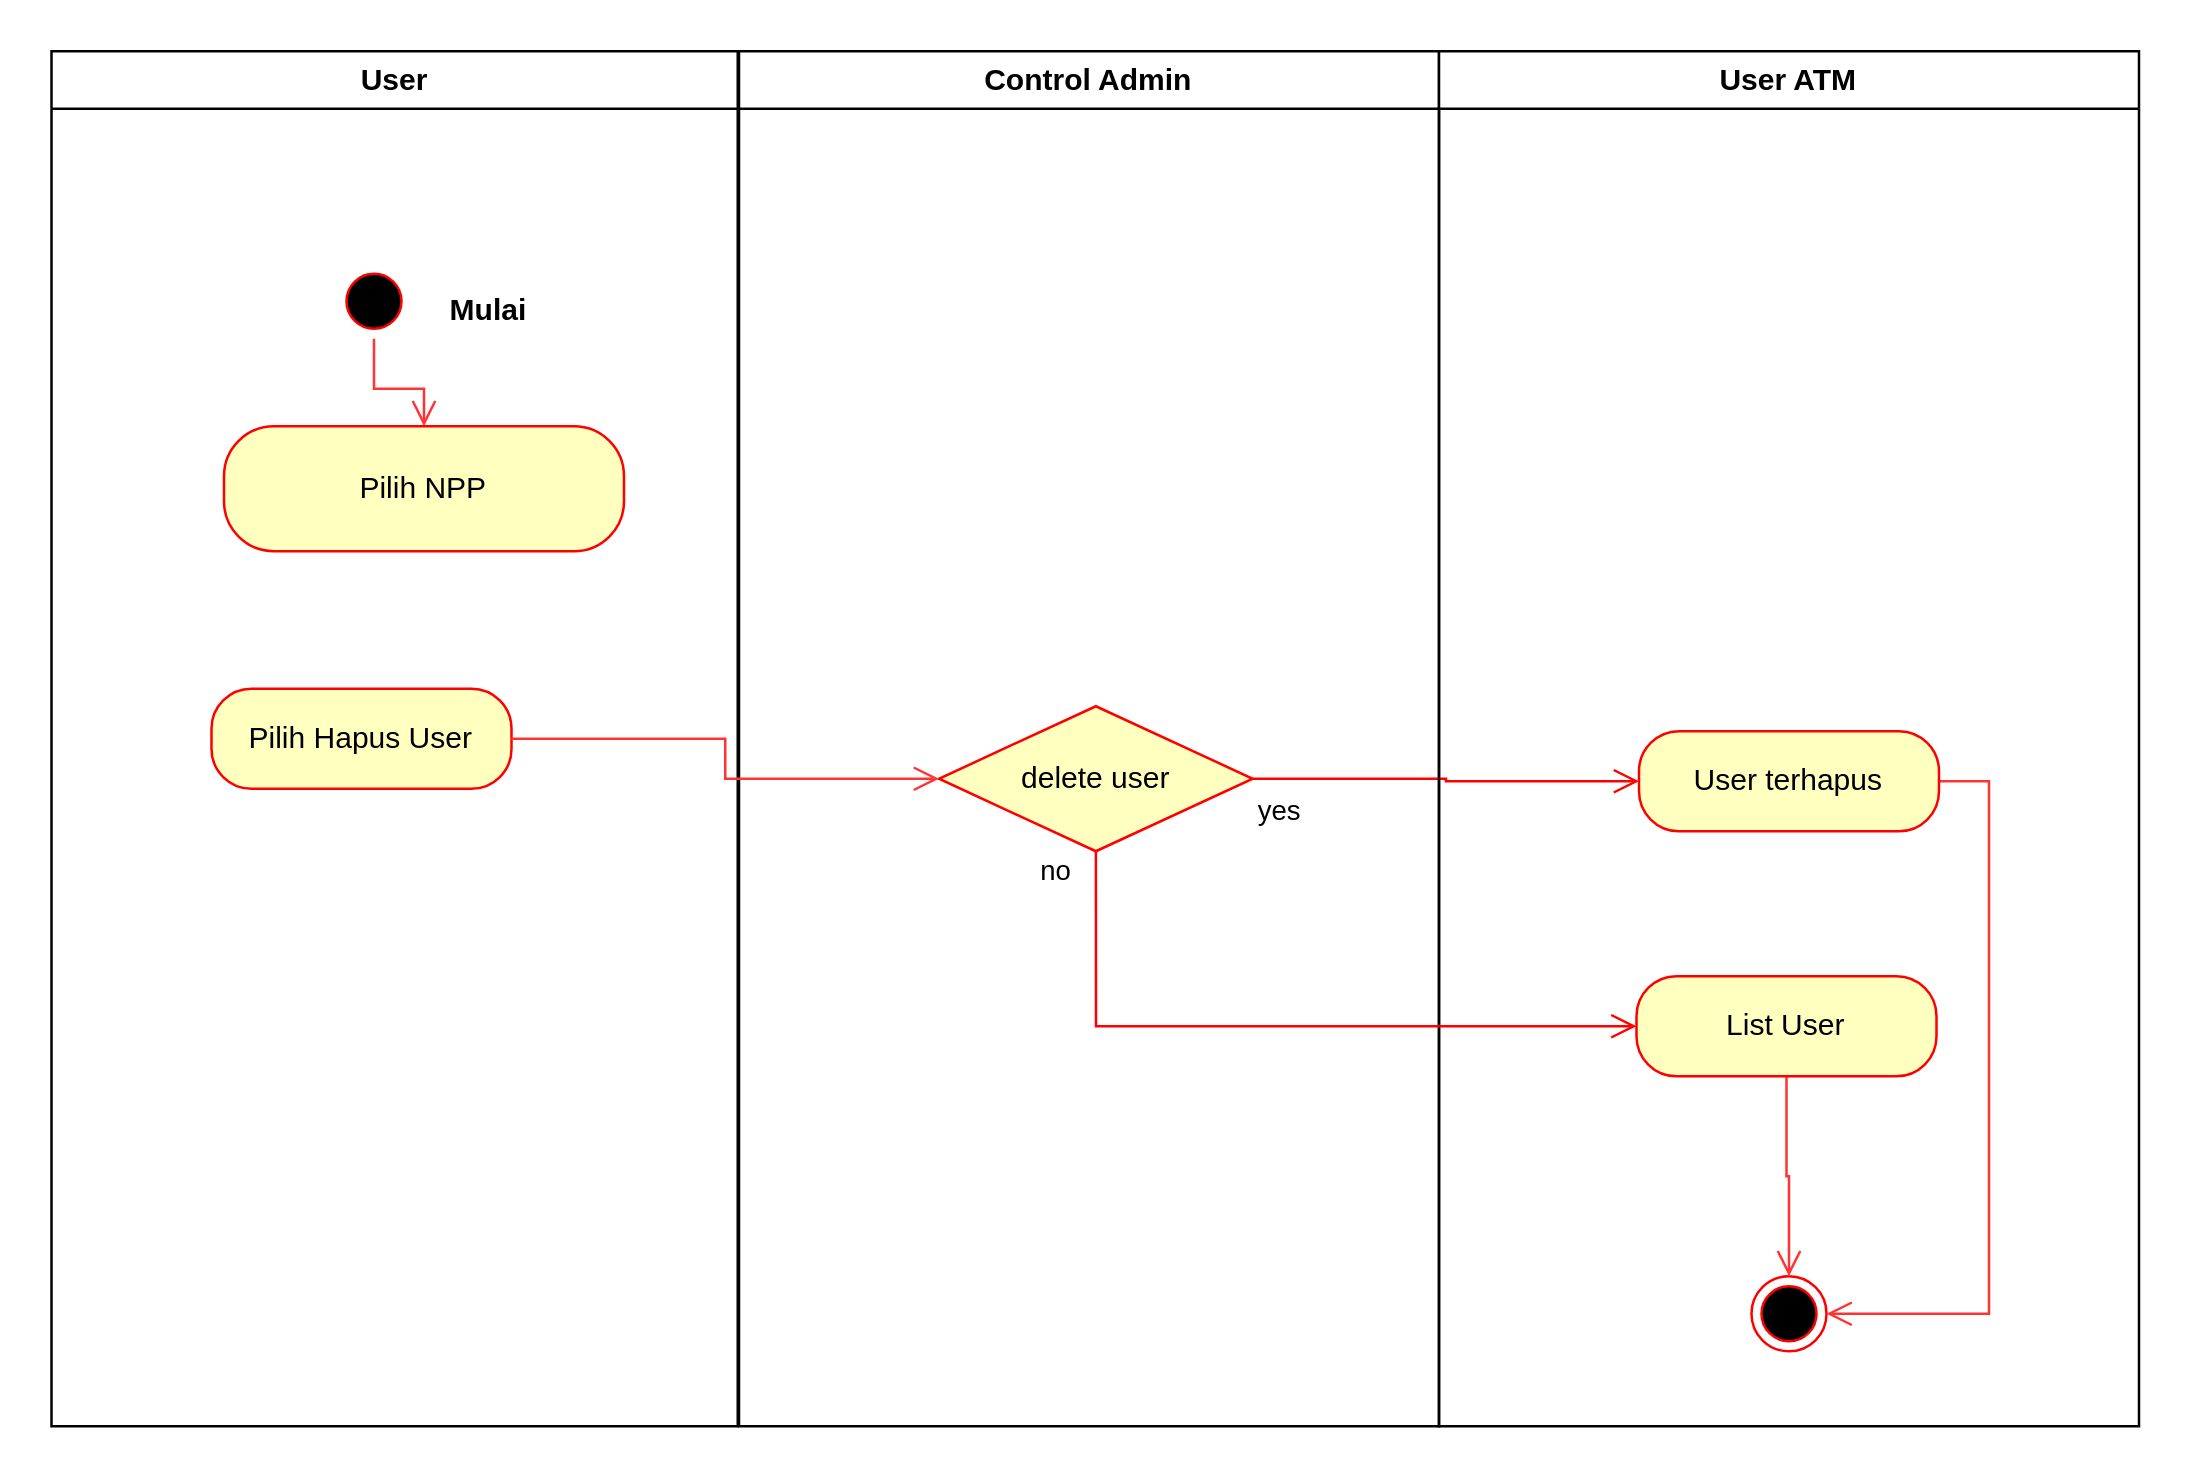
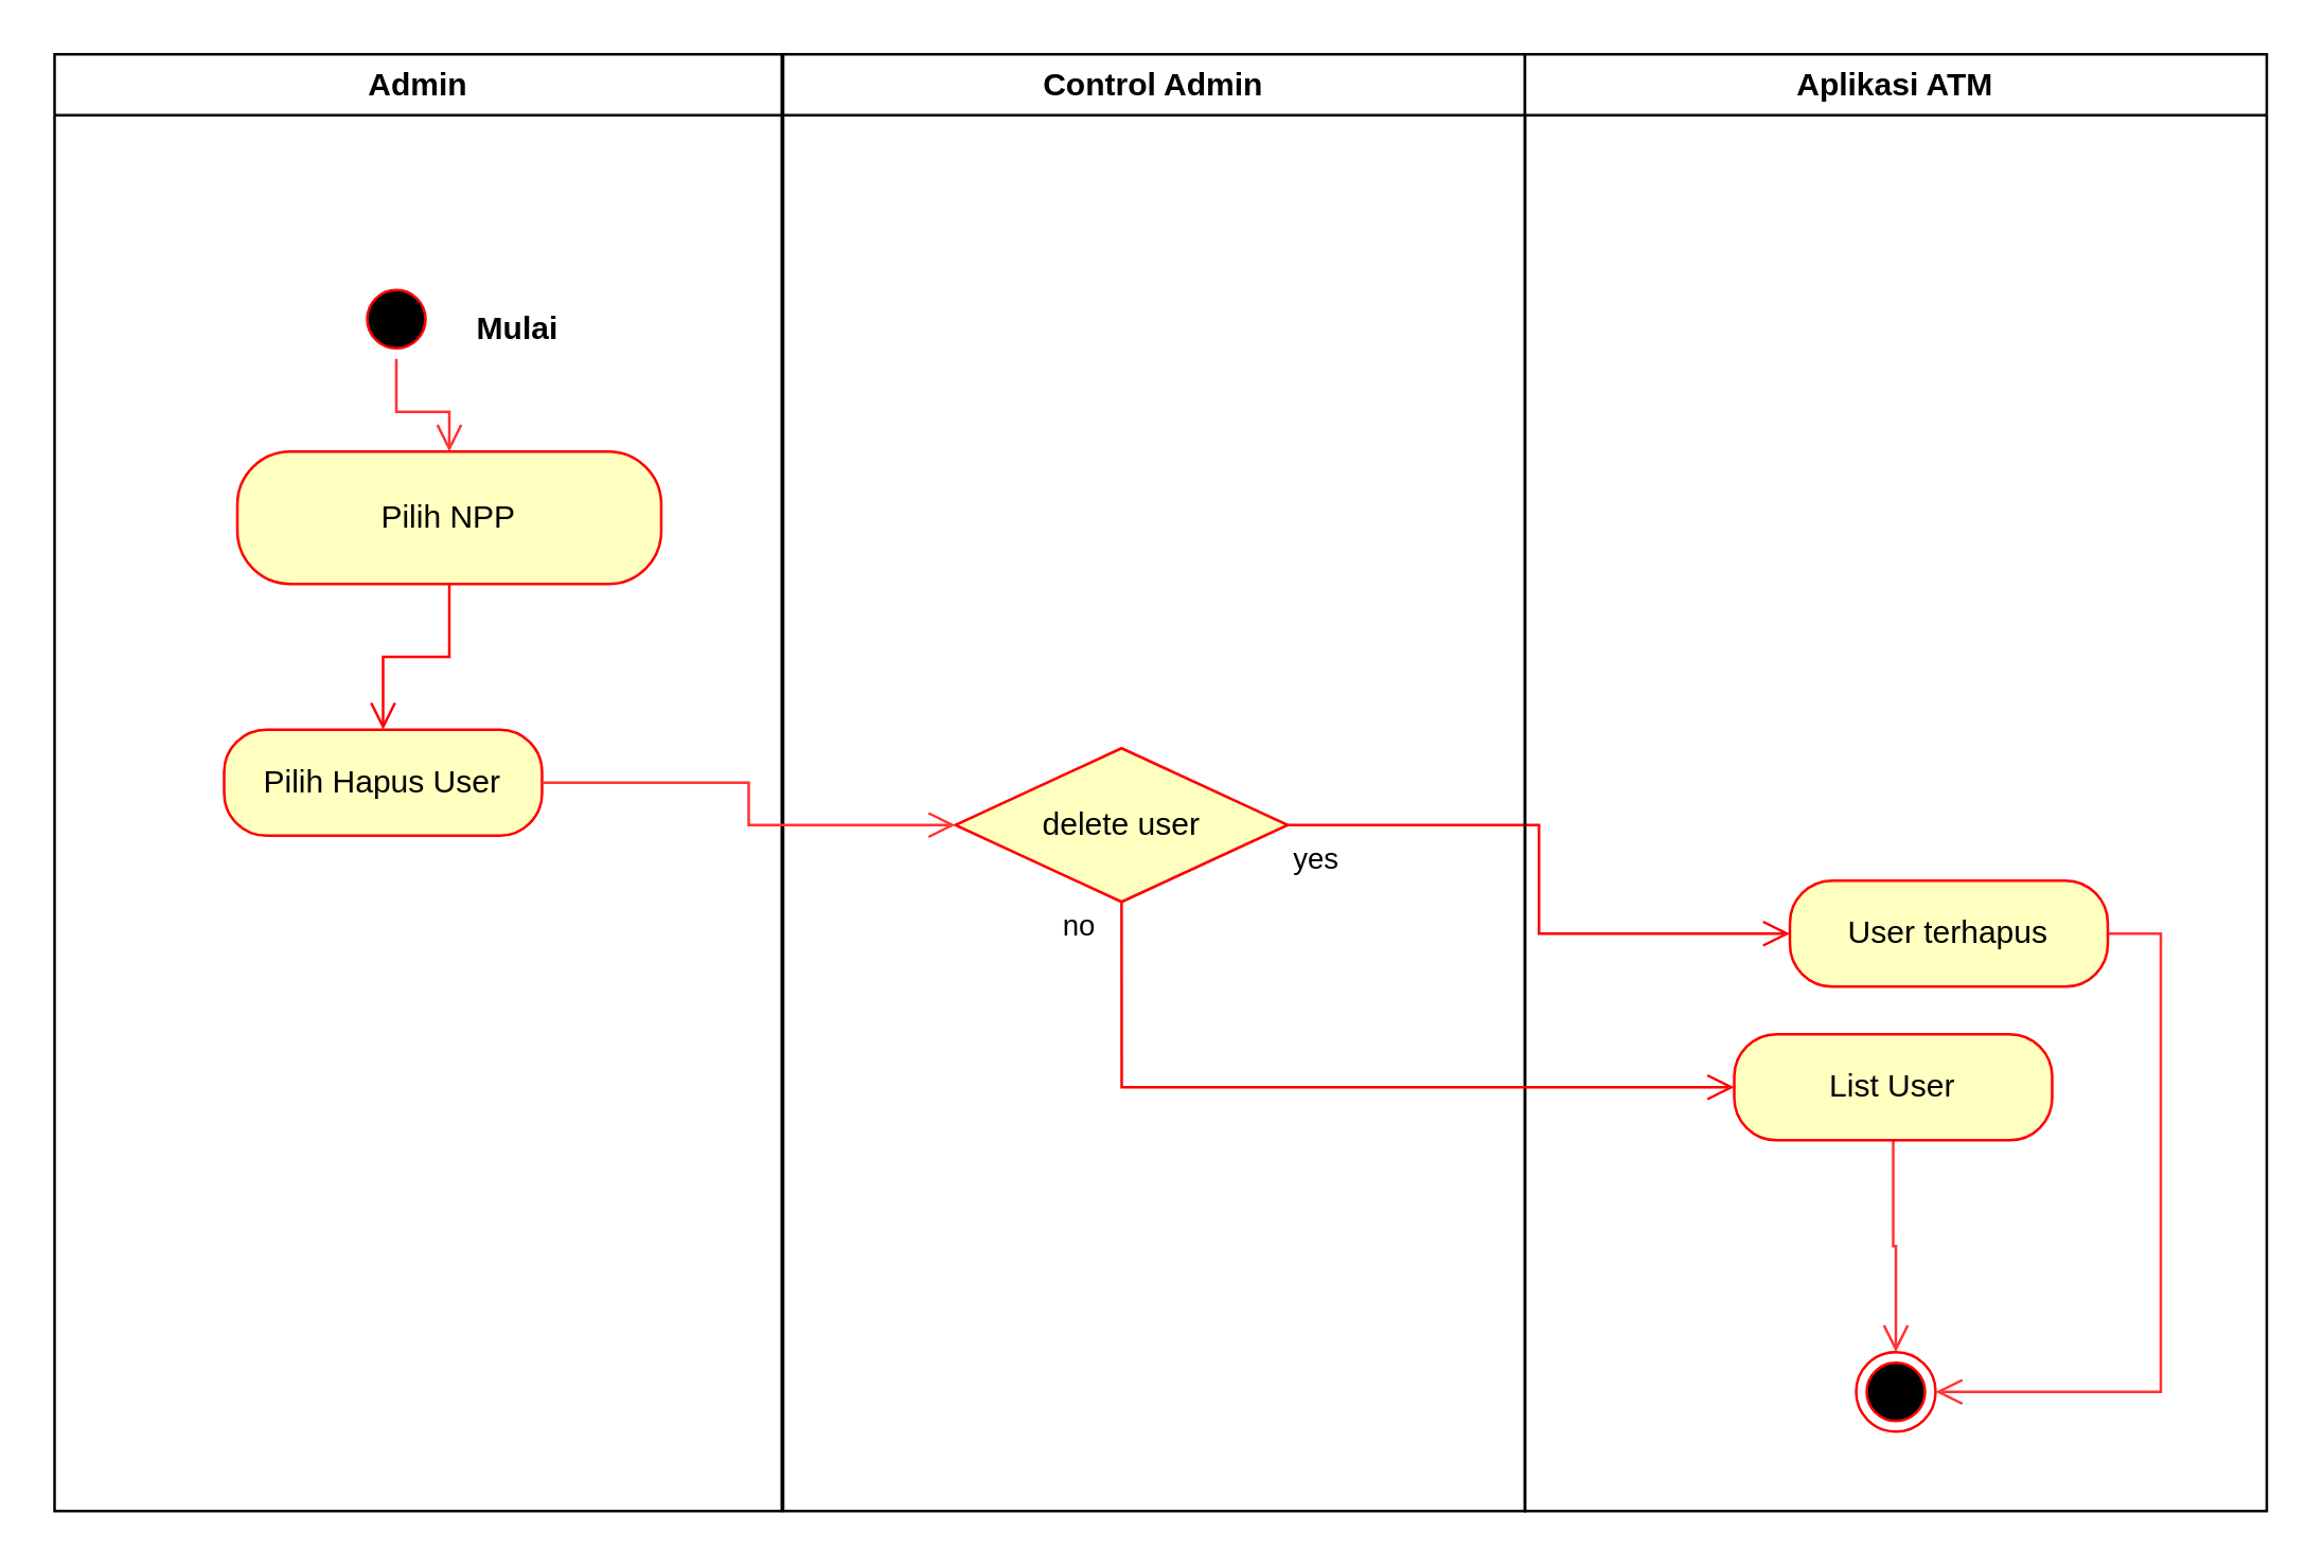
- <mxCell id="2" value="User" style="swimlane;whiteSpace=wrap" vertex="1" parent="1"><mxGeometry x="20" y="20" width="274.5" height="550" as="geometry" /></mxCell>
+ <mxCell id="2" value="Admin" style="swimlane;whiteSpace=wrap" vertex="1" parent="1"><mxGeometry x="20" y="20" width="274.5" height="550" as="geometry" /></mxCell>
- <mxCell id="12" value="User ATM" style="swimlane;whiteSpace=wrap" vertex="1" parent="1"><mxGeometry x="575" y="20" width="280" height="550" as="geometry" /></mxCell>
+ <mxCell id="12" value="Aplikasi ATM" style="swimlane;whiteSpace=wrap" vertex="1" parent="1"><mxGeometry x="575" y="20" width="280" height="550" as="geometry" /></mxCell>
+ <mxCell id="7" value="" style="edgeStyle=orthogonalEdgeStyle;html=1;verticalAlign=bottom;endArrow=open;endSize=8;strokeColor=#ff0000;rounded=0;entryX=0.5;entryY=0;entryDx=0;entryDy=0;" edge="1" source="6" parent="2" target="8"><mxGeometry relative="1" as="geometry"><mxPoint x="129" y="300" as="targetPoint" /></mxGeometry></mxCell>
- <mxCell id="10" value="delete user" style="rhombus;whiteSpace=wrap;html=1;fillColor=#ffffc0;strokeColor=#ff0000;strokeWidth=1;" vertex="1" parent="9"><mxGeometry x="80" y="262" width="125.5" height="58" as="geometry" /></mxCell>
+ <mxCell id="10" value="delete user" style="rhombus;whiteSpace=wrap;html=1;fillColor=#ffffc0;strokeColor=#ff0000;strokeWidth=1;" vertex="1" parent="9"><mxGeometry x="65" y="262" width="125.5" height="58" as="geometry" /></mxCell>
- <mxCell id="15" value="User terhapus" style="rounded=1;whiteSpace=wrap;html=1;arcSize=40;fontColor=#000000;fillColor=#ffffc0;strokeColor=#ff0000;strokeWidth=1;" vertex="1" parent="12"><mxGeometry x="80" y="272" width="120" height="40" as="geometry" /></mxCell>
+ <mxCell id="15" value="User terhapus" style="rounded=1;whiteSpace=wrap;html=1;arcSize=40;fontColor=#000000;fillColor=#ffffc0;strokeColor=#ff0000;strokeWidth=1;" vertex="1" parent="12"><mxGeometry x="100" y="312" width="120" height="40" as="geometry" /></mxCell>
